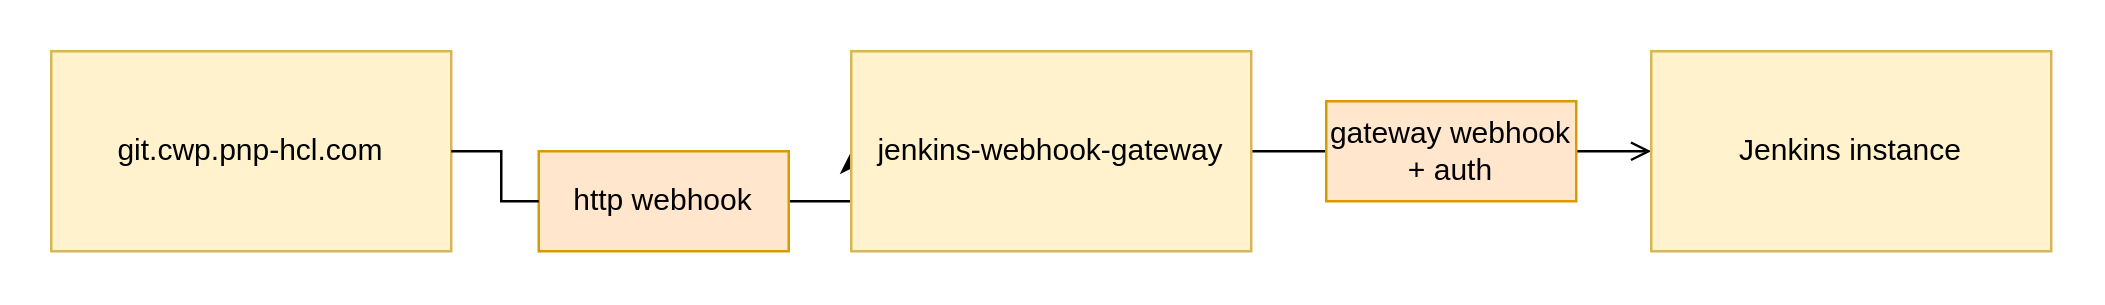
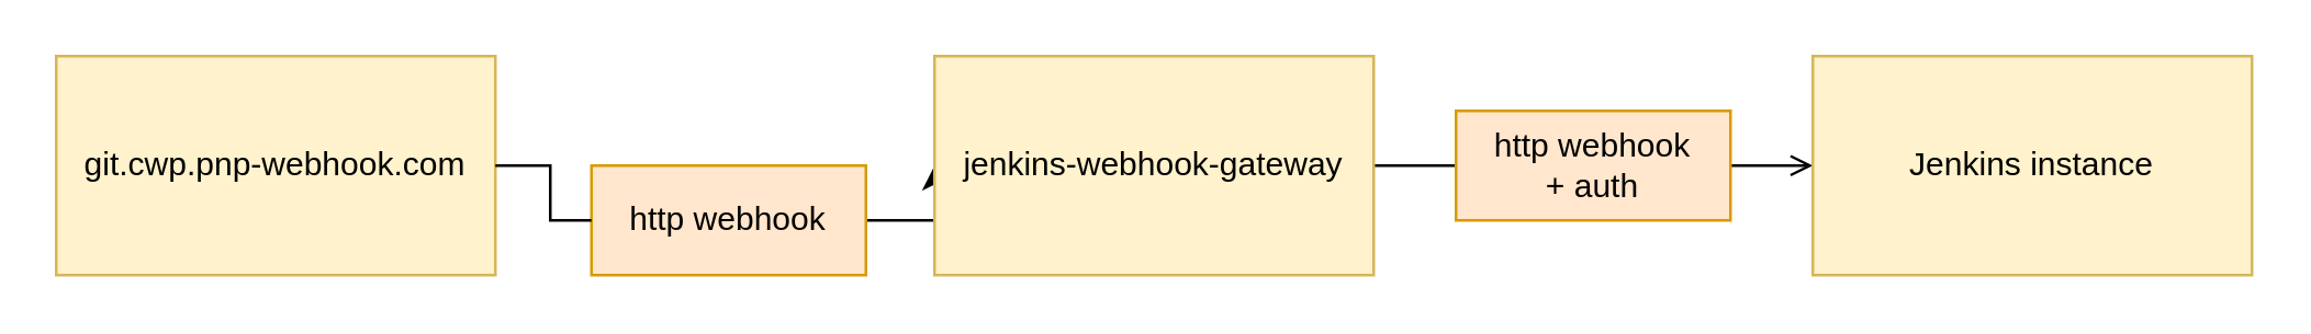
- <mxCell id="3" value="git.cwp.pnp-hcl.com" style="rounded=0;whiteSpace=wrap;html=1;fillColor=#fff2cc;strokeColor=#d6b656;" vertex="1" parent="1"><mxGeometry x="20" y="20" width="160" height="80" as="geometry" /></mxCell>
+ <mxCell id="3" value="git.cwp.pnp-webhook.com" style="rounded=0;whiteSpace=wrap;html=1;fillColor=#fff2cc;strokeColor=#d6b656;" vertex="1" parent="1"><mxGeometry x="20" y="20" width="160" height="80" as="geometry" /></mxCell>
- <mxCell id="9" value="gateway webhook&lt;br&gt;+ auth" style="rounded=0;whiteSpace=wrap;html=1;fillColor=#ffe6cc;strokeColor=#d79b00;" vertex="1" parent="1"><mxGeometry x="530" y="40" width="100" height="40" as="geometry" /></mxCell>
+ <mxCell id="9" value="http webhook&lt;br&gt;+ auth" style="rounded=0;whiteSpace=wrap;html=1;fillColor=#ffe6cc;strokeColor=#d79b00;" vertex="1" parent="1"><mxGeometry x="530" y="40" width="100" height="40" as="geometry" /></mxCell>
